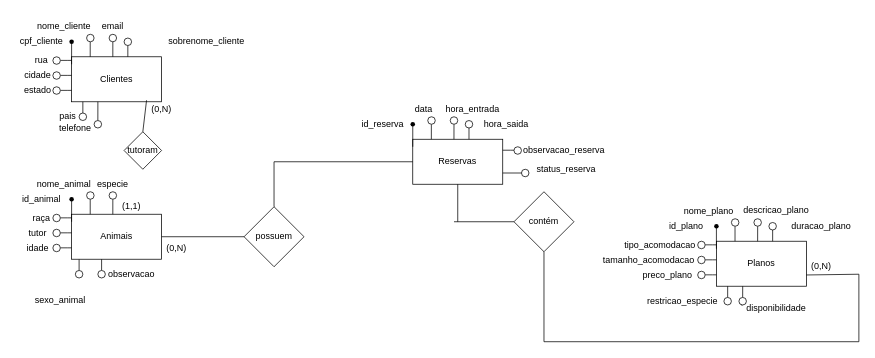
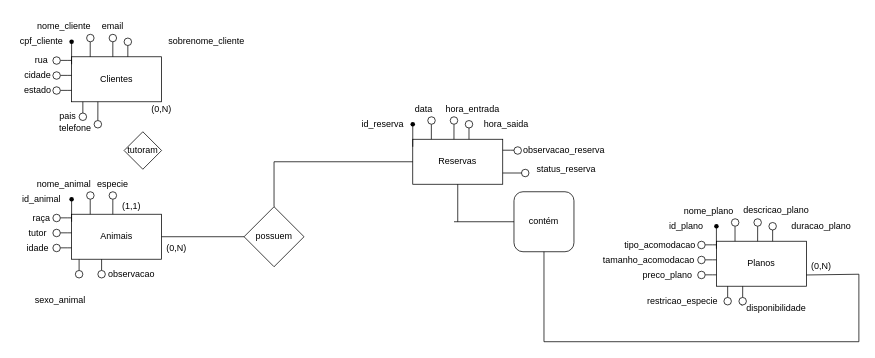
- <mxCell id="73" value="" style="endArrow=none;html=1;rounded=0;entryX=0.833;entryY=0.967;entryDx=0;entryDy=0;exitX=0.5;exitY=0;exitDx=0;exitDy=0;entryPerimeter=0;" parent="1" source="72" target="2" edge="1"><mxGeometry width="50" height="50" relative="1" as="geometry"><mxPoint x="295" y="265" as="sourcePoint" /><mxPoint x="345" y="215" as="targetPoint" /></mxGeometry></mxCell>
- <mxCell id="107" value="contém" style="rhombus;whiteSpace=wrap;html=1;" parent="1" vertex="1"><mxGeometry x="685" y="255" width="80" height="80" as="geometry" /></mxCell>
+ <mxCell id="107" value="contém" style="whiteSpace=wrap;html=1;rounded=1;" parent="1" vertex="1"><mxGeometry x="685" y="255" width="80" height="80" as="geometry" /></mxCell>
